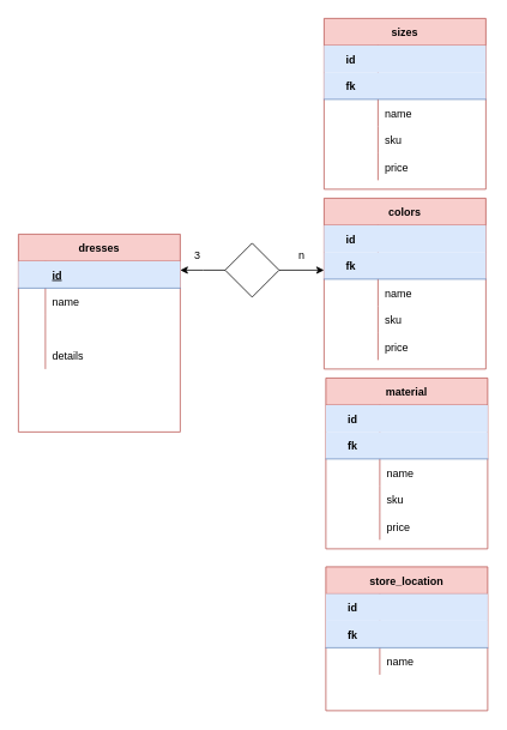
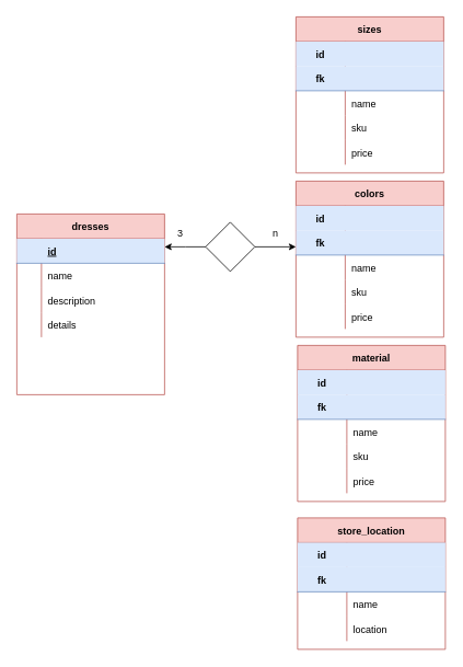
+ <mxCell id="10" value="description" style="shape=partialRectangle;connectable=0;fillColor=none;top=0;left=0;bottom=0;right=0;align=left;spacingLeft=6;overflow=hidden;" parent="8" vertex="1"><mxGeometry x="30" width="150" height="30" as="geometry" /></mxCell>
+ <mxCell id="83" value="location" style="shape=partialRectangle;connectable=0;fillColor=none;top=0;left=0;bottom=0;right=0;align=left;spacingLeft=6;overflow=hidden;" parent="81" vertex="1"><mxGeometry x="60" width="120" height="30" as="geometry" /></mxCell>
